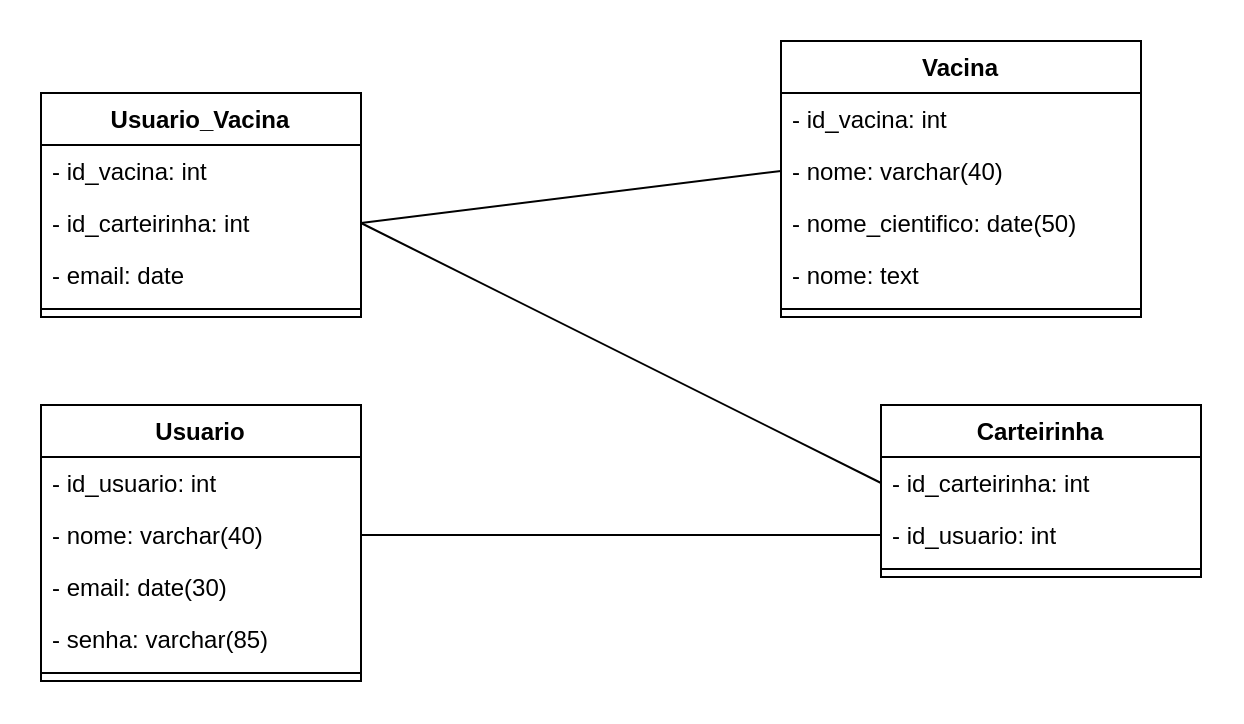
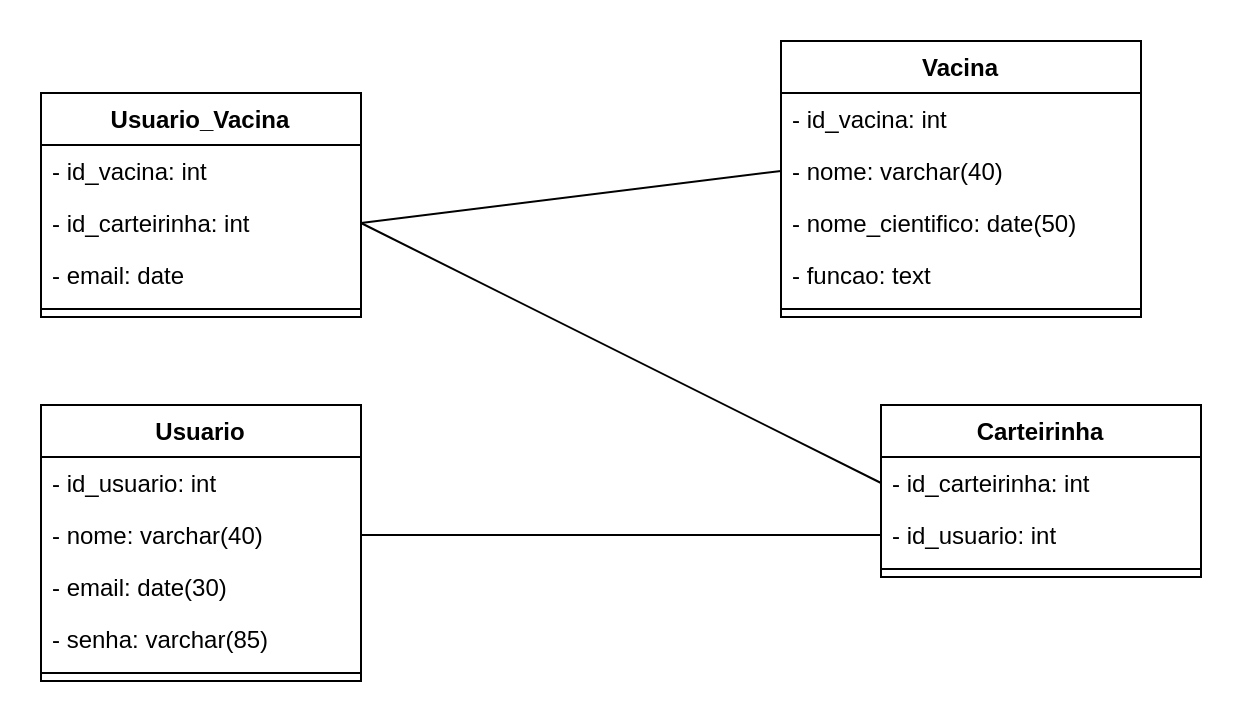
- <mxCell id="17" value="- nome: text" style="text;strokeColor=none;fillColor=none;align=left;verticalAlign=top;spacingLeft=4;spacingRight=4;overflow=hidden;rotatable=0;points=[[0,0.5],[1,0.5]];portConstraint=eastwest;" vertex="1" parent="13"><mxGeometry y="104" width="180" height="26" as="geometry" /></mxCell>
+ <mxCell id="17" value="- funcao: text" style="text;strokeColor=none;fillColor=none;align=left;verticalAlign=top;spacingLeft=4;spacingRight=4;overflow=hidden;rotatable=0;points=[[0,0.5],[1,0.5]];portConstraint=eastwest;" vertex="1" parent="13"><mxGeometry y="104" width="180" height="26" as="geometry" /></mxCell>
